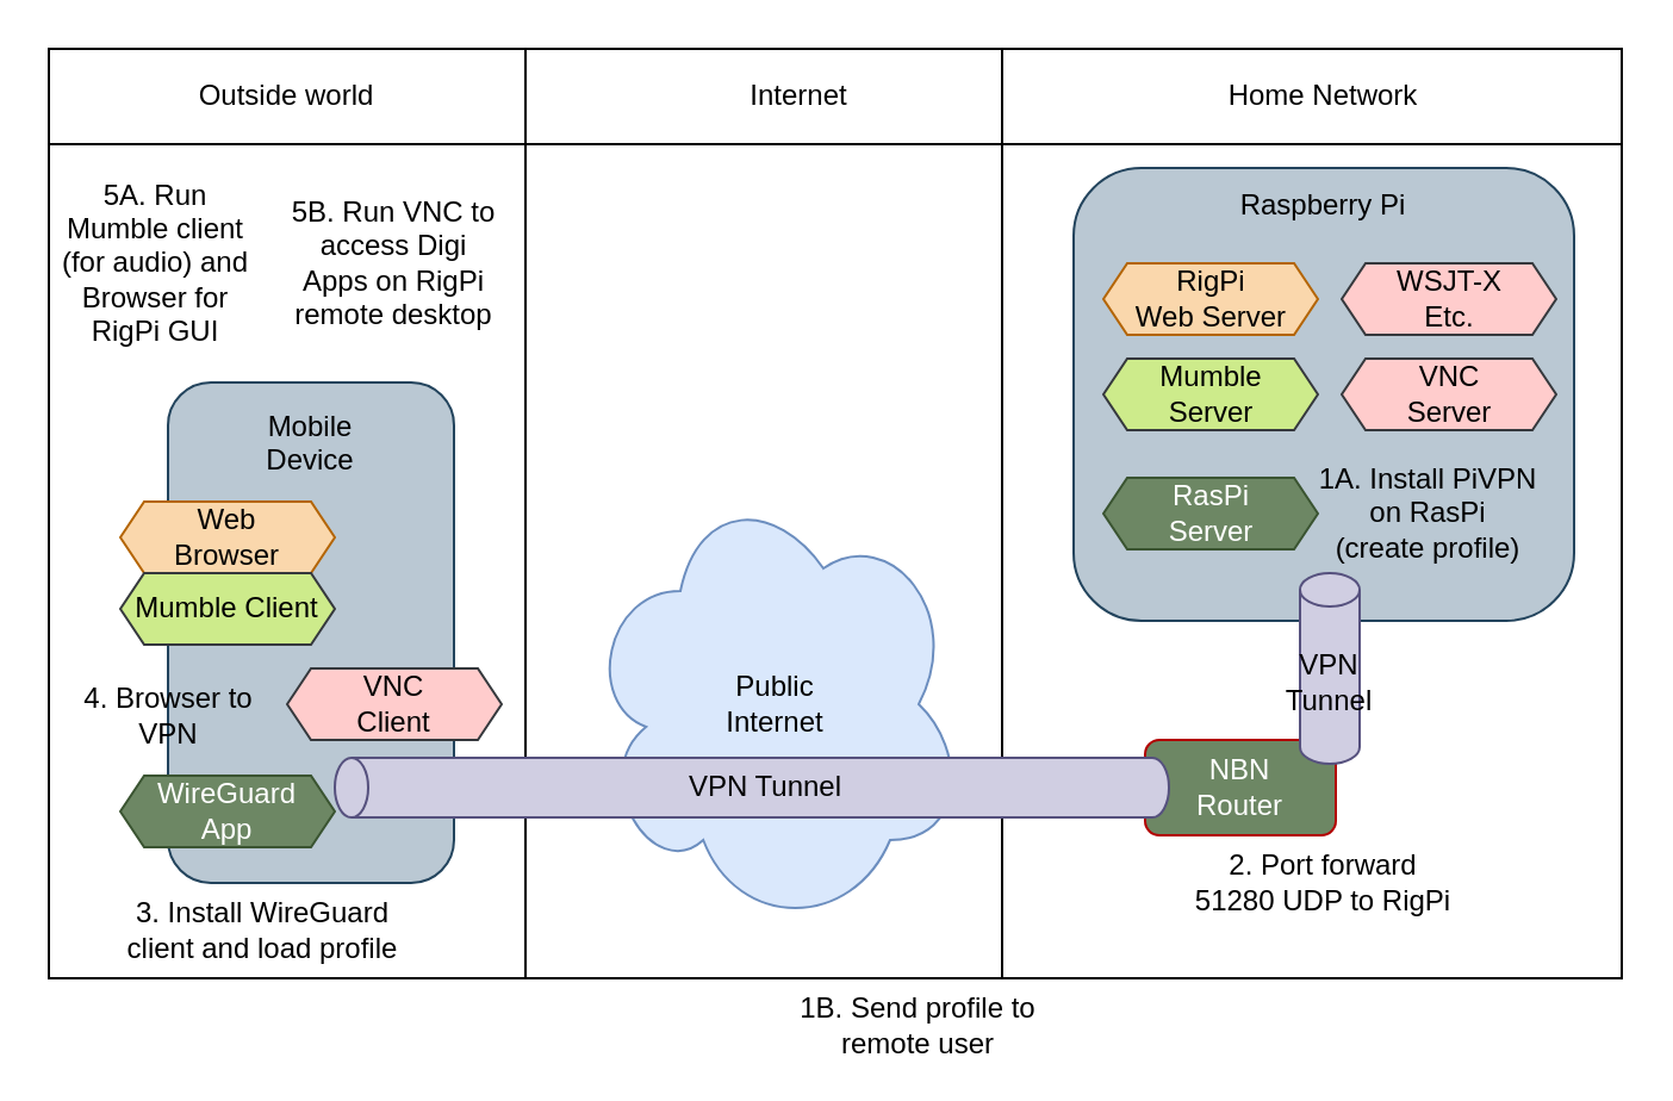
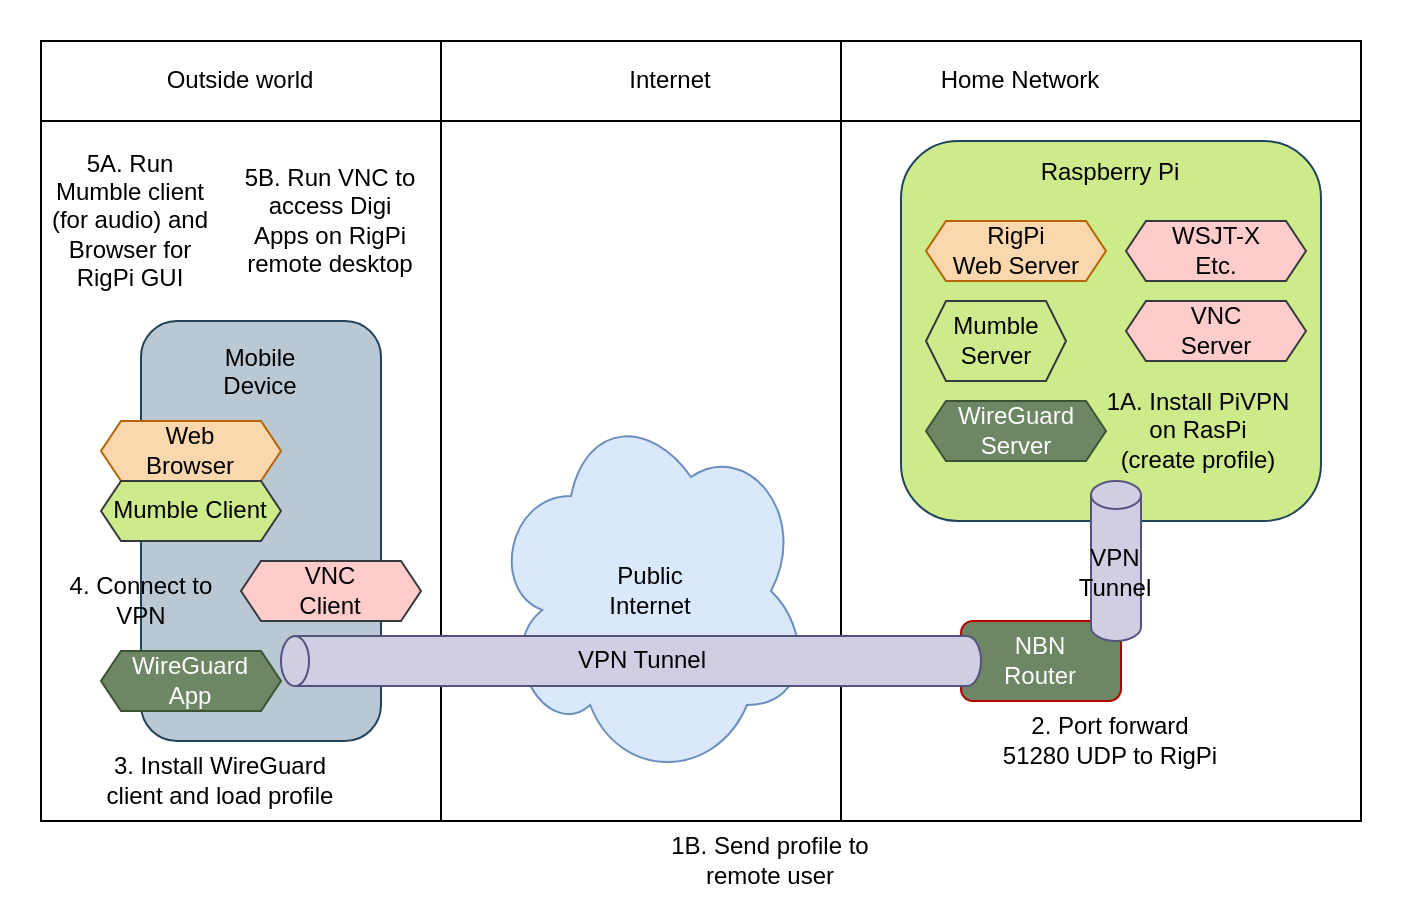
- <mxCell id="29" value="Home Network" style="text;html=1;strokeColor=none;fillColor=none;align=center;verticalAlign=middle;whiteSpace=wrap;rounded=0;" vertex="1" parent="1"><mxGeometry x="490" y="30" width="130" height="20" as="geometry" /></mxCell>
+ <mxCell id="29" value="Home Network" style="text;html=1;strokeColor=none;fillColor=none;align=center;verticalAlign=middle;whiteSpace=wrap;rounded=0;" vertex="1" parent="1"><mxGeometry x="445" y="30" width="130" height="20" as="geometry" /></mxCell>
- <mxCell id="13" value="&lt;div&gt;Mumble&lt;br&gt;Server&lt;/div&gt;" style="shape=hexagon;perimeter=hexagonPerimeter2;whiteSpace=wrap;html=1;fixedSize=1;size=10;fillColor=#cdeb8b;strokeColor=#36393d;" vertex="1" parent="1"><mxGeometry x="462.5" y="150" width="90" height="30" as="geometry" /></mxCell>
+ <mxCell id="13" value="&lt;div&gt;Mumble&lt;br&gt;Server&lt;/div&gt;" style="shape=hexagon;perimeter=hexagonPerimeter2;whiteSpace=wrap;html=1;fixedSize=1;size=10;fillColor=#cdeb8b;strokeColor=#36393d;" vertex="1" parent="1"><mxGeometry x="462.5" y="150" width="70" height="40" as="geometry" /></mxCell>
- <mxCell id="7" value="&lt;div&gt;Raspberry Pi&lt;/div&gt;&lt;div&gt;&lt;br&gt;&lt;/div&gt;&lt;div&gt;&lt;br&gt;&lt;/div&gt;&lt;div&gt;&lt;br&gt;&lt;/div&gt;&lt;div&gt;&lt;br&gt;&lt;/div&gt;&lt;div&gt;&lt;br&gt;&lt;/div&gt;&lt;div&gt;&lt;br&gt;&lt;/div&gt;&lt;div&gt;&lt;br&gt;&lt;/div&gt;&lt;div&gt;&lt;br&gt;&lt;/div&gt;&lt;div&gt;&lt;br&gt;&lt;/div&gt;&lt;div&gt;&lt;br&gt;&lt;/div&gt;&lt;div&gt;&lt;br&gt;&lt;/div&gt;" style="rounded=1;whiteSpace=wrap;html=1;fillColor=#bac8d3;strokeColor=#23445d;" vertex="1" parent="1"><mxGeometry x="450" y="70" width="210" height="190" as="geometry" /></mxCell>
+ <mxCell id="7" value="&lt;div&gt;Raspberry Pi&lt;/div&gt;&lt;div&gt;&lt;br&gt;&lt;/div&gt;&lt;div&gt;&lt;br&gt;&lt;/div&gt;&lt;div&gt;&lt;br&gt;&lt;/div&gt;&lt;div&gt;&lt;br&gt;&lt;/div&gt;&lt;div&gt;&lt;br&gt;&lt;/div&gt;&lt;div&gt;&lt;br&gt;&lt;/div&gt;&lt;div&gt;&lt;br&gt;&lt;/div&gt;&lt;div&gt;&lt;br&gt;&lt;/div&gt;&lt;div&gt;&lt;br&gt;&lt;/div&gt;&lt;div&gt;&lt;br&gt;&lt;/div&gt;&lt;div&gt;&lt;br&gt;&lt;/div&gt;" style="rounded=1;whiteSpace=wrap;html=1;fillColor=#cdeb8b;strokeColor=#23445d;" vertex="1" parent="1"><mxGeometry x="450" y="70" width="210" height="190" as="geometry" /></mxCell>
- <mxCell id="18" value="&lt;div&gt;RasPi&lt;/div&gt;&lt;div&gt;Server&lt;br&gt;&lt;/div&gt;" style="shape=hexagon;perimeter=hexagonPerimeter2;whiteSpace=wrap;html=1;fixedSize=1;size=10;fillColor=#6d8764;strokeColor=#3A5431;fontColor=#ffffff;" vertex="1" parent="1"><mxGeometry x="462.5" y="200" width="90" height="30" as="geometry" /></mxCell>
+ <mxCell id="18" value="&lt;div&gt;WireGuard&lt;/div&gt;&lt;div&gt;Server&lt;br&gt;&lt;/div&gt;" style="shape=hexagon;perimeter=hexagonPerimeter2;whiteSpace=wrap;html=1;fixedSize=1;size=10;fillColor=#6d8764;strokeColor=#3A5431;fontColor=#ffffff;" vertex="1" parent="1"><mxGeometry x="462.5" y="200" width="90" height="30" as="geometry" /></mxCell>
- <mxCell id="23" value="4. Browser to VPN" style="text;html=1;strokeColor=none;fillColor=none;align=center;verticalAlign=middle;whiteSpace=wrap;rounded=0;" vertex="1" parent="1"><mxGeometry x="30" y="290" width="81" height="20" as="geometry" /></mxCell>
+ <mxCell id="23" value="4. Connect to VPN" style="text;html=1;strokeColor=none;fillColor=none;align=center;verticalAlign=middle;whiteSpace=wrap;rounded=0;" vertex="1" parent="1"><mxGeometry x="30" y="290" width="81" height="20" as="geometry" /></mxCell>
